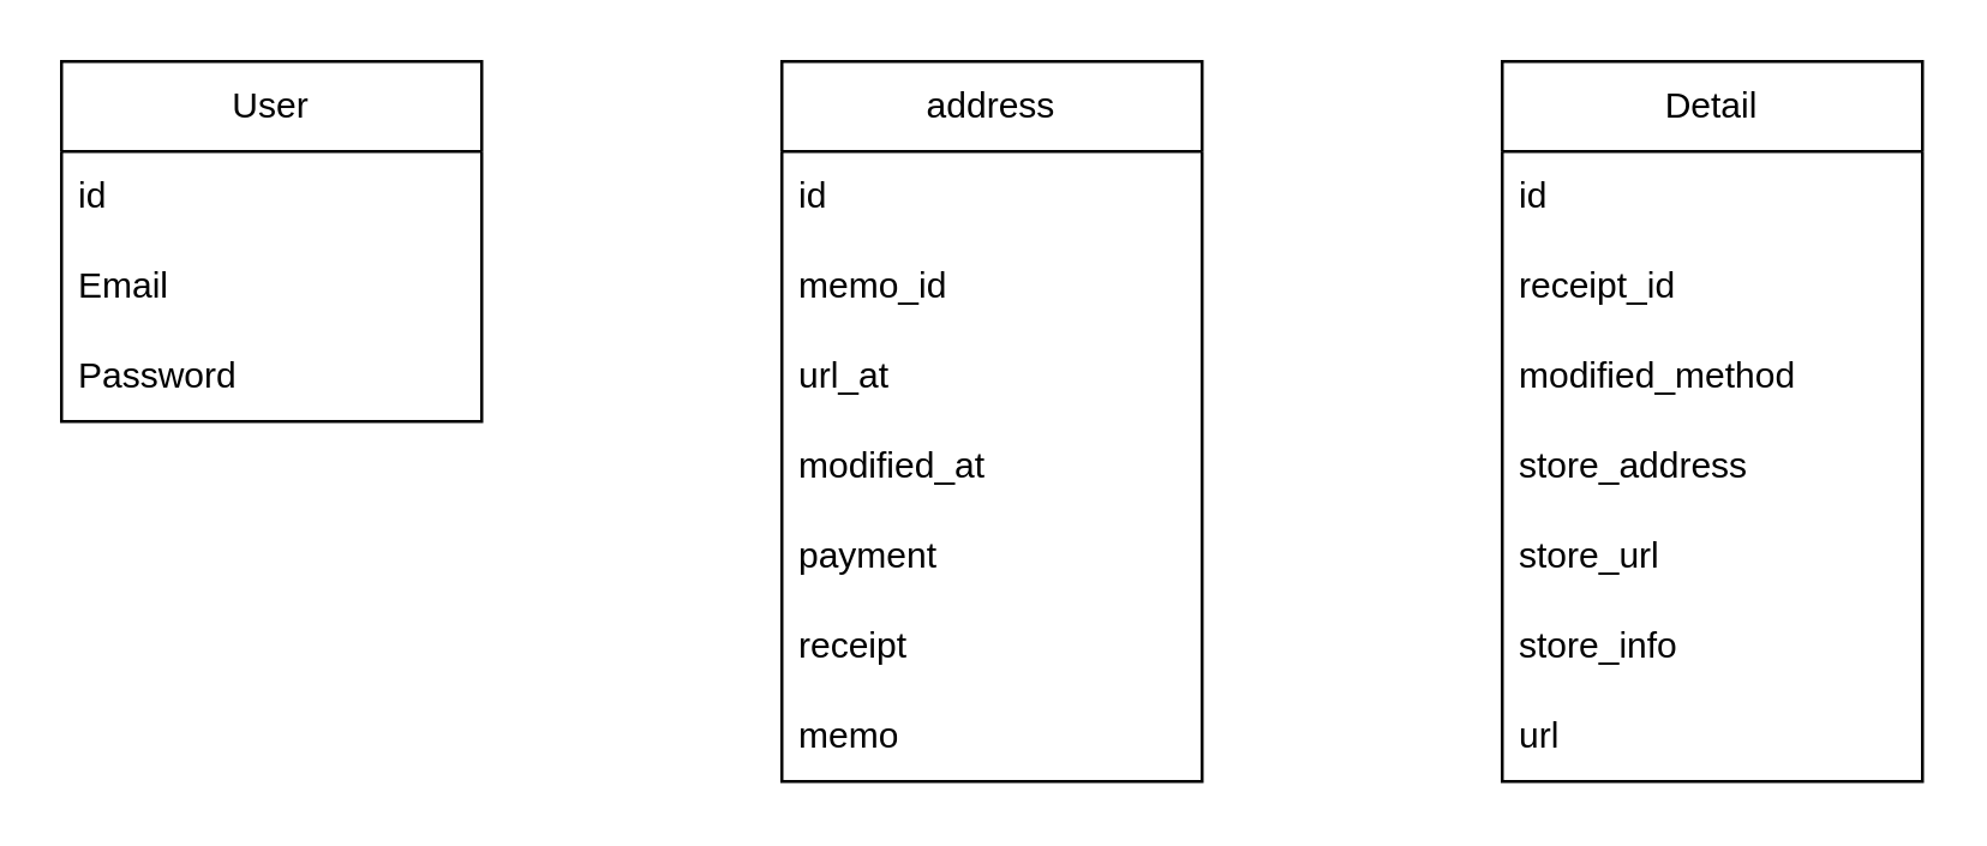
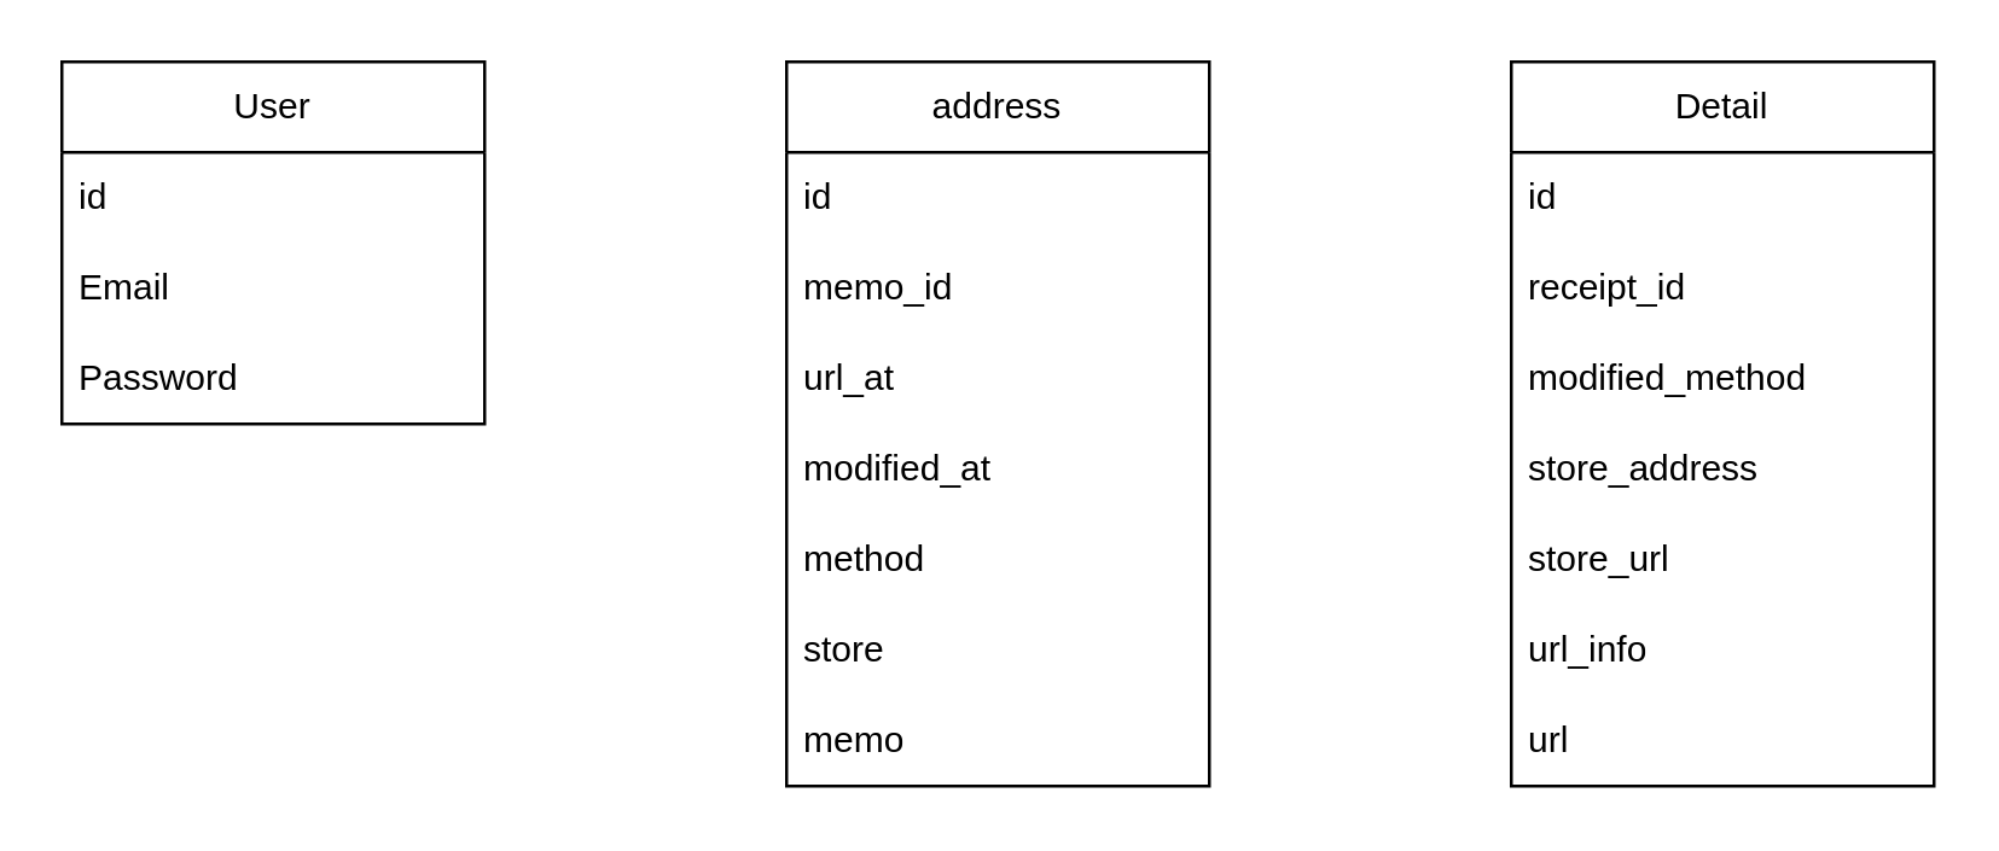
- <mxCell id="11" value="payment" style="text;strokeColor=none;fillColor=none;align=left;verticalAlign=middle;spacingLeft=4;spacingRight=4;overflow=hidden;points=[[0,0.5],[1,0.5]];portConstraint=eastwest;rotatable=0;whiteSpace=wrap;html=1;" parent="6" vertex="1"><mxGeometry y="150" width="140" height="30" as="geometry" /></mxCell>
+ <mxCell id="11" value="method" style="text;strokeColor=none;fillColor=none;align=left;verticalAlign=middle;spacingLeft=4;spacingRight=4;overflow=hidden;points=[[0,0.5],[1,0.5]];portConstraint=eastwest;rotatable=0;whiteSpace=wrap;html=1;" parent="6" vertex="1"><mxGeometry y="150" width="140" height="30" as="geometry" /></mxCell>
- <mxCell id="12" value="receipt" style="text;strokeColor=none;fillColor=none;align=left;verticalAlign=middle;spacingLeft=4;spacingRight=4;overflow=hidden;points=[[0,0.5],[1,0.5]];portConstraint=eastwest;rotatable=0;whiteSpace=wrap;html=1;" parent="6" vertex="1"><mxGeometry y="180" width="140" height="30" as="geometry" /></mxCell>
+ <mxCell id="12" value="store" style="text;strokeColor=none;fillColor=none;align=left;verticalAlign=middle;spacingLeft=4;spacingRight=4;overflow=hidden;points=[[0,0.5],[1,0.5]];portConstraint=eastwest;rotatable=0;whiteSpace=wrap;html=1;" parent="6" vertex="1"><mxGeometry y="180" width="140" height="30" as="geometry" /></mxCell>
- <mxCell id="20" value="store_info" style="text;strokeColor=none;fillColor=none;align=left;verticalAlign=middle;spacingLeft=4;spacingRight=4;overflow=hidden;points=[[0,0.5],[1,0.5]];portConstraint=eastwest;rotatable=0;whiteSpace=wrap;html=1;" parent="14" vertex="1"><mxGeometry y="180" width="140" height="30" as="geometry" /></mxCell>
+ <mxCell id="20" value="url_info" style="text;strokeColor=none;fillColor=none;align=left;verticalAlign=middle;spacingLeft=4;spacingRight=4;overflow=hidden;points=[[0,0.5],[1,0.5]];portConstraint=eastwest;rotatable=0;whiteSpace=wrap;html=1;" parent="14" vertex="1"><mxGeometry y="180" width="140" height="30" as="geometry" /></mxCell>
